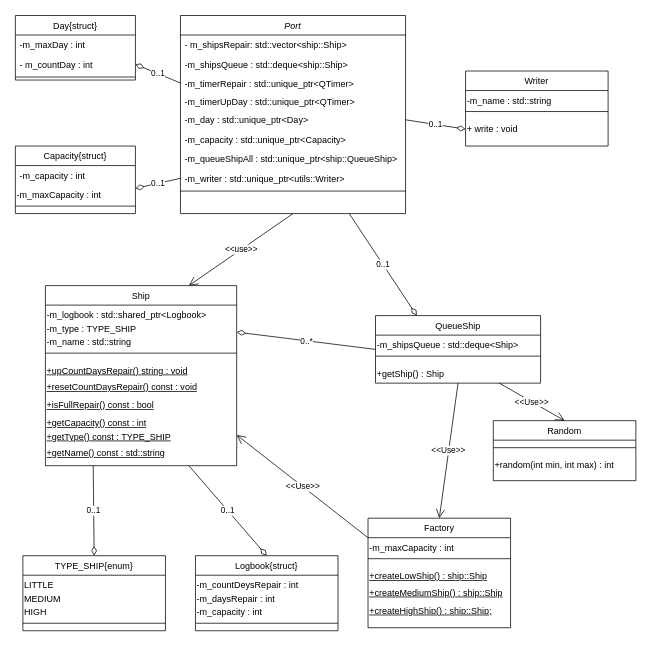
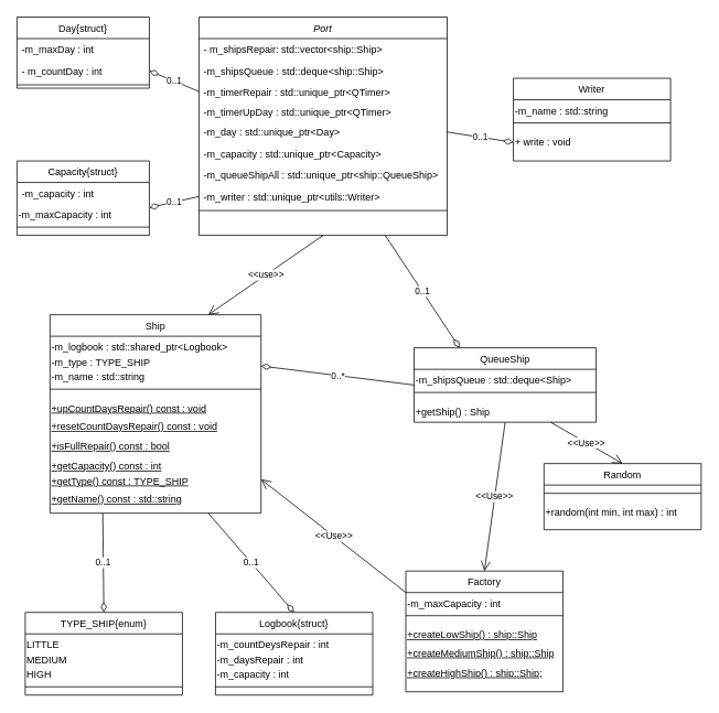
- <mxCell id="33" value="+upCountDaysRepair() string : void" style="text;whiteSpace=wrap;fontStyle=4" vertex="1" parent="28"><mxGeometry y="100" width="255" height="22" as="geometry" /></mxCell>
+ <mxCell id="33" value="+upCountDaysRepair() const : void" style="text;whiteSpace=wrap;fontStyle=4" vertex="1" parent="28"><mxGeometry y="100" width="255" height="22" as="geometry" /></mxCell>
